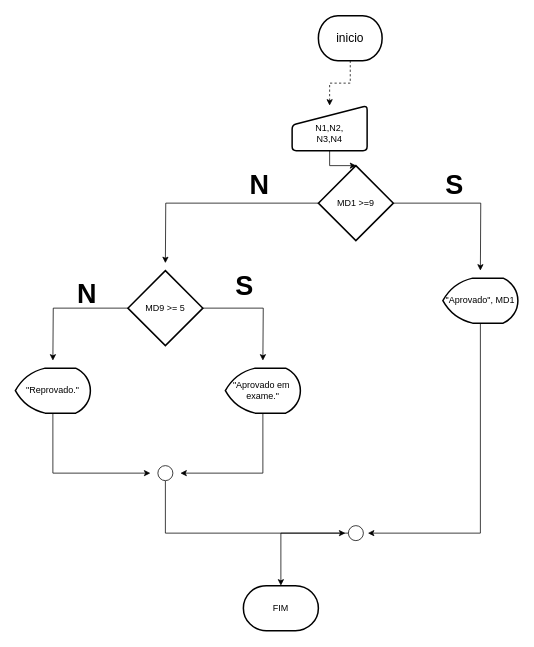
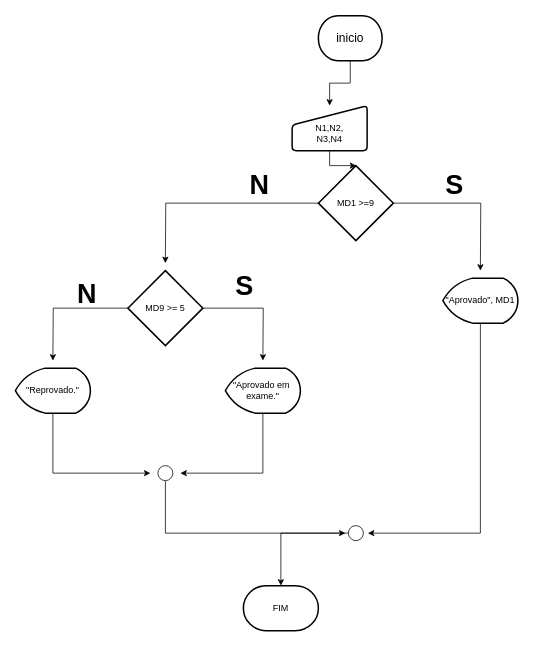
- <mxCell id="2" style="edgeStyle=orthogonalEdgeStyle;rounded=0;orthogonalLoop=1;jettySize=auto;html=1;dashed=1;" edge="1" parent="1" source="3" target="5"><mxGeometry relative="1" as="geometry"><mxPoint x="474" y="120" as="targetPoint" /></mxGeometry></mxCell>
+ <mxCell id="2" style="edgeStyle=orthogonalEdgeStyle;rounded=0;orthogonalLoop=1;jettySize=auto;html=1;" edge="1" parent="1" source="3" target="5"><mxGeometry relative="1" as="geometry"><mxPoint x="474" y="120" as="targetPoint" /></mxGeometry></mxCell>
